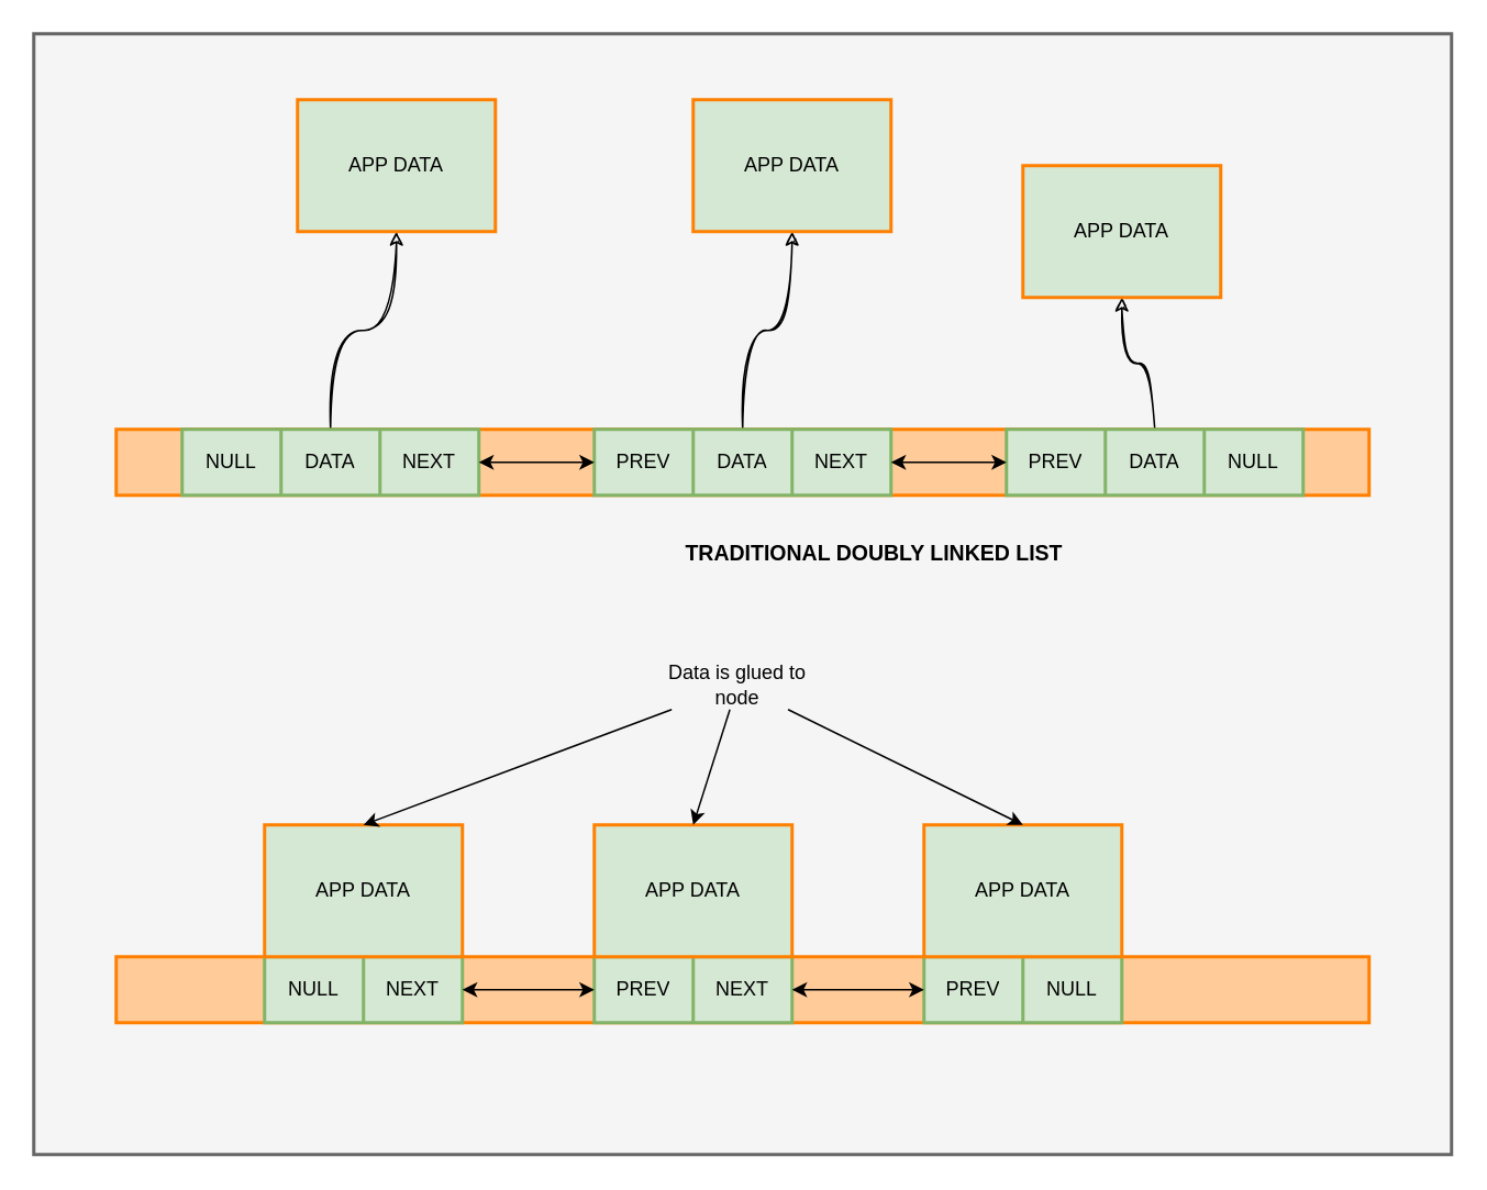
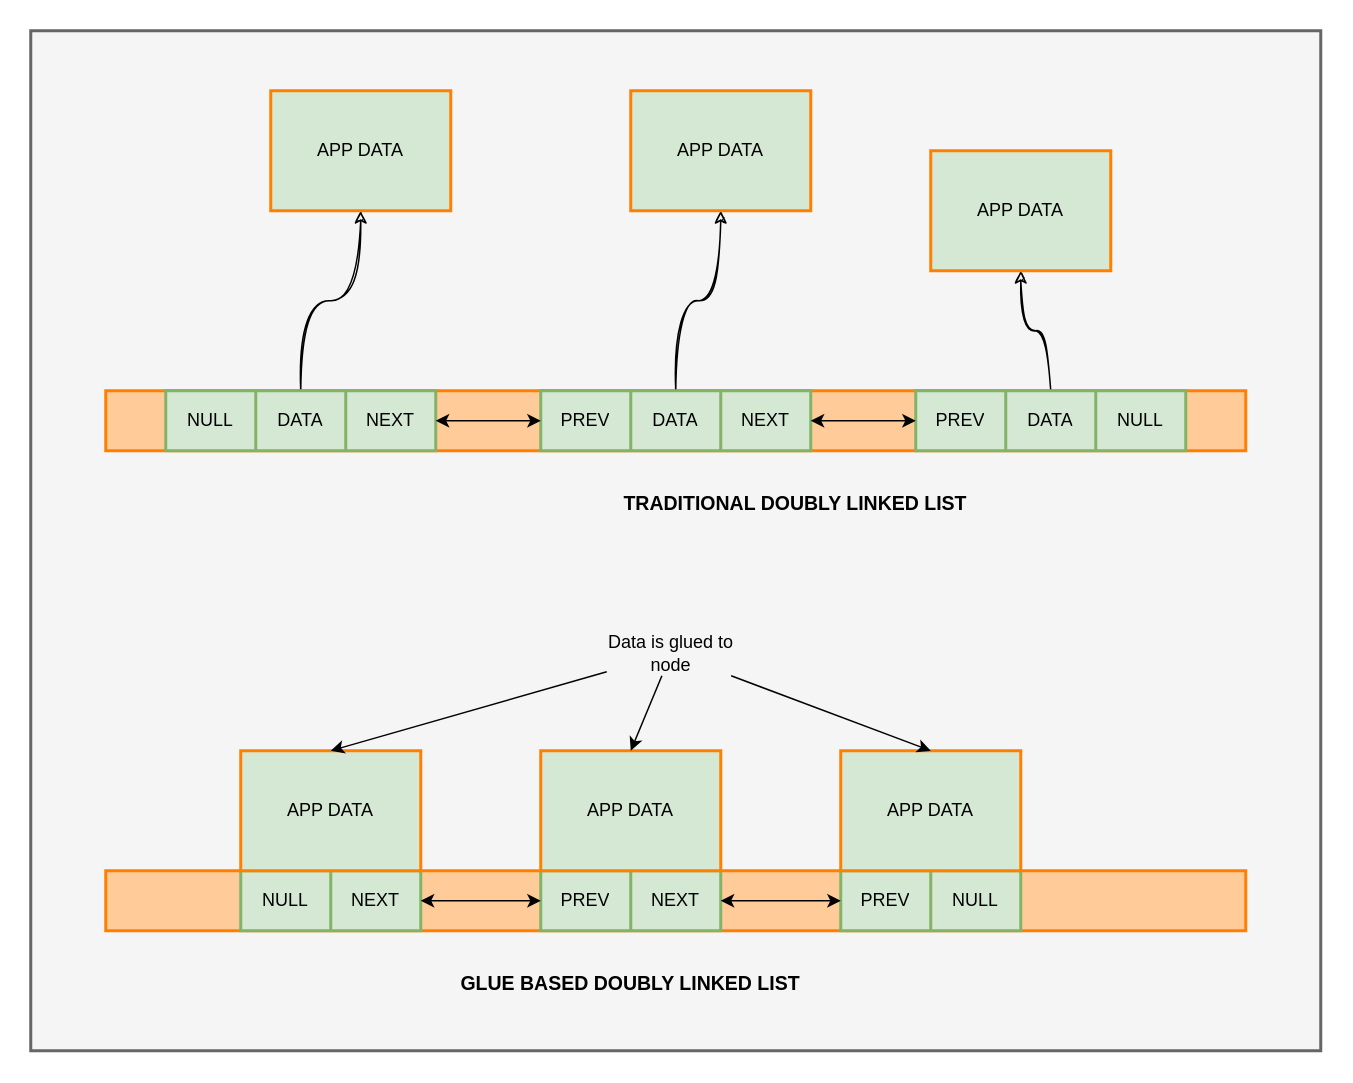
- <mxCell id="24" value="Data is glued to node" style="text;html=1;strokeColor=none;fillColor=none;align=center;verticalAlign=middle;whiteSpace=wrap;rounded=0;sketch=0;fontColor=#000000;" vertex="1" parent="1"><mxGeometry x="404" y="400" width="86" height="30" as="geometry" /></mxCell>
+ <mxCell id="24" value="Data is glued to node" style="text;html=1;strokeColor=none;fillColor=none;align=center;verticalAlign=middle;whiteSpace=wrap;rounded=0;sketch=0;fontColor=#000000;" vertex="1" parent="1"><mxGeometry x="404" y="420" width="86" height="30" as="geometry" /></mxCell>
+ <mxCell id="50" value="GLUE BASED DOUBLY LINKED LIST" style="text;html=1;strokeColor=none;fillColor=none;align=center;verticalAlign=middle;whiteSpace=wrap;rounded=0;sketch=0;fontColor=#000000;fontSize=13;fontStyle=1" vertex="1" parent="1"><mxGeometry x="295" y="640" width="250" height="30" as="geometry" /></mxCell>
